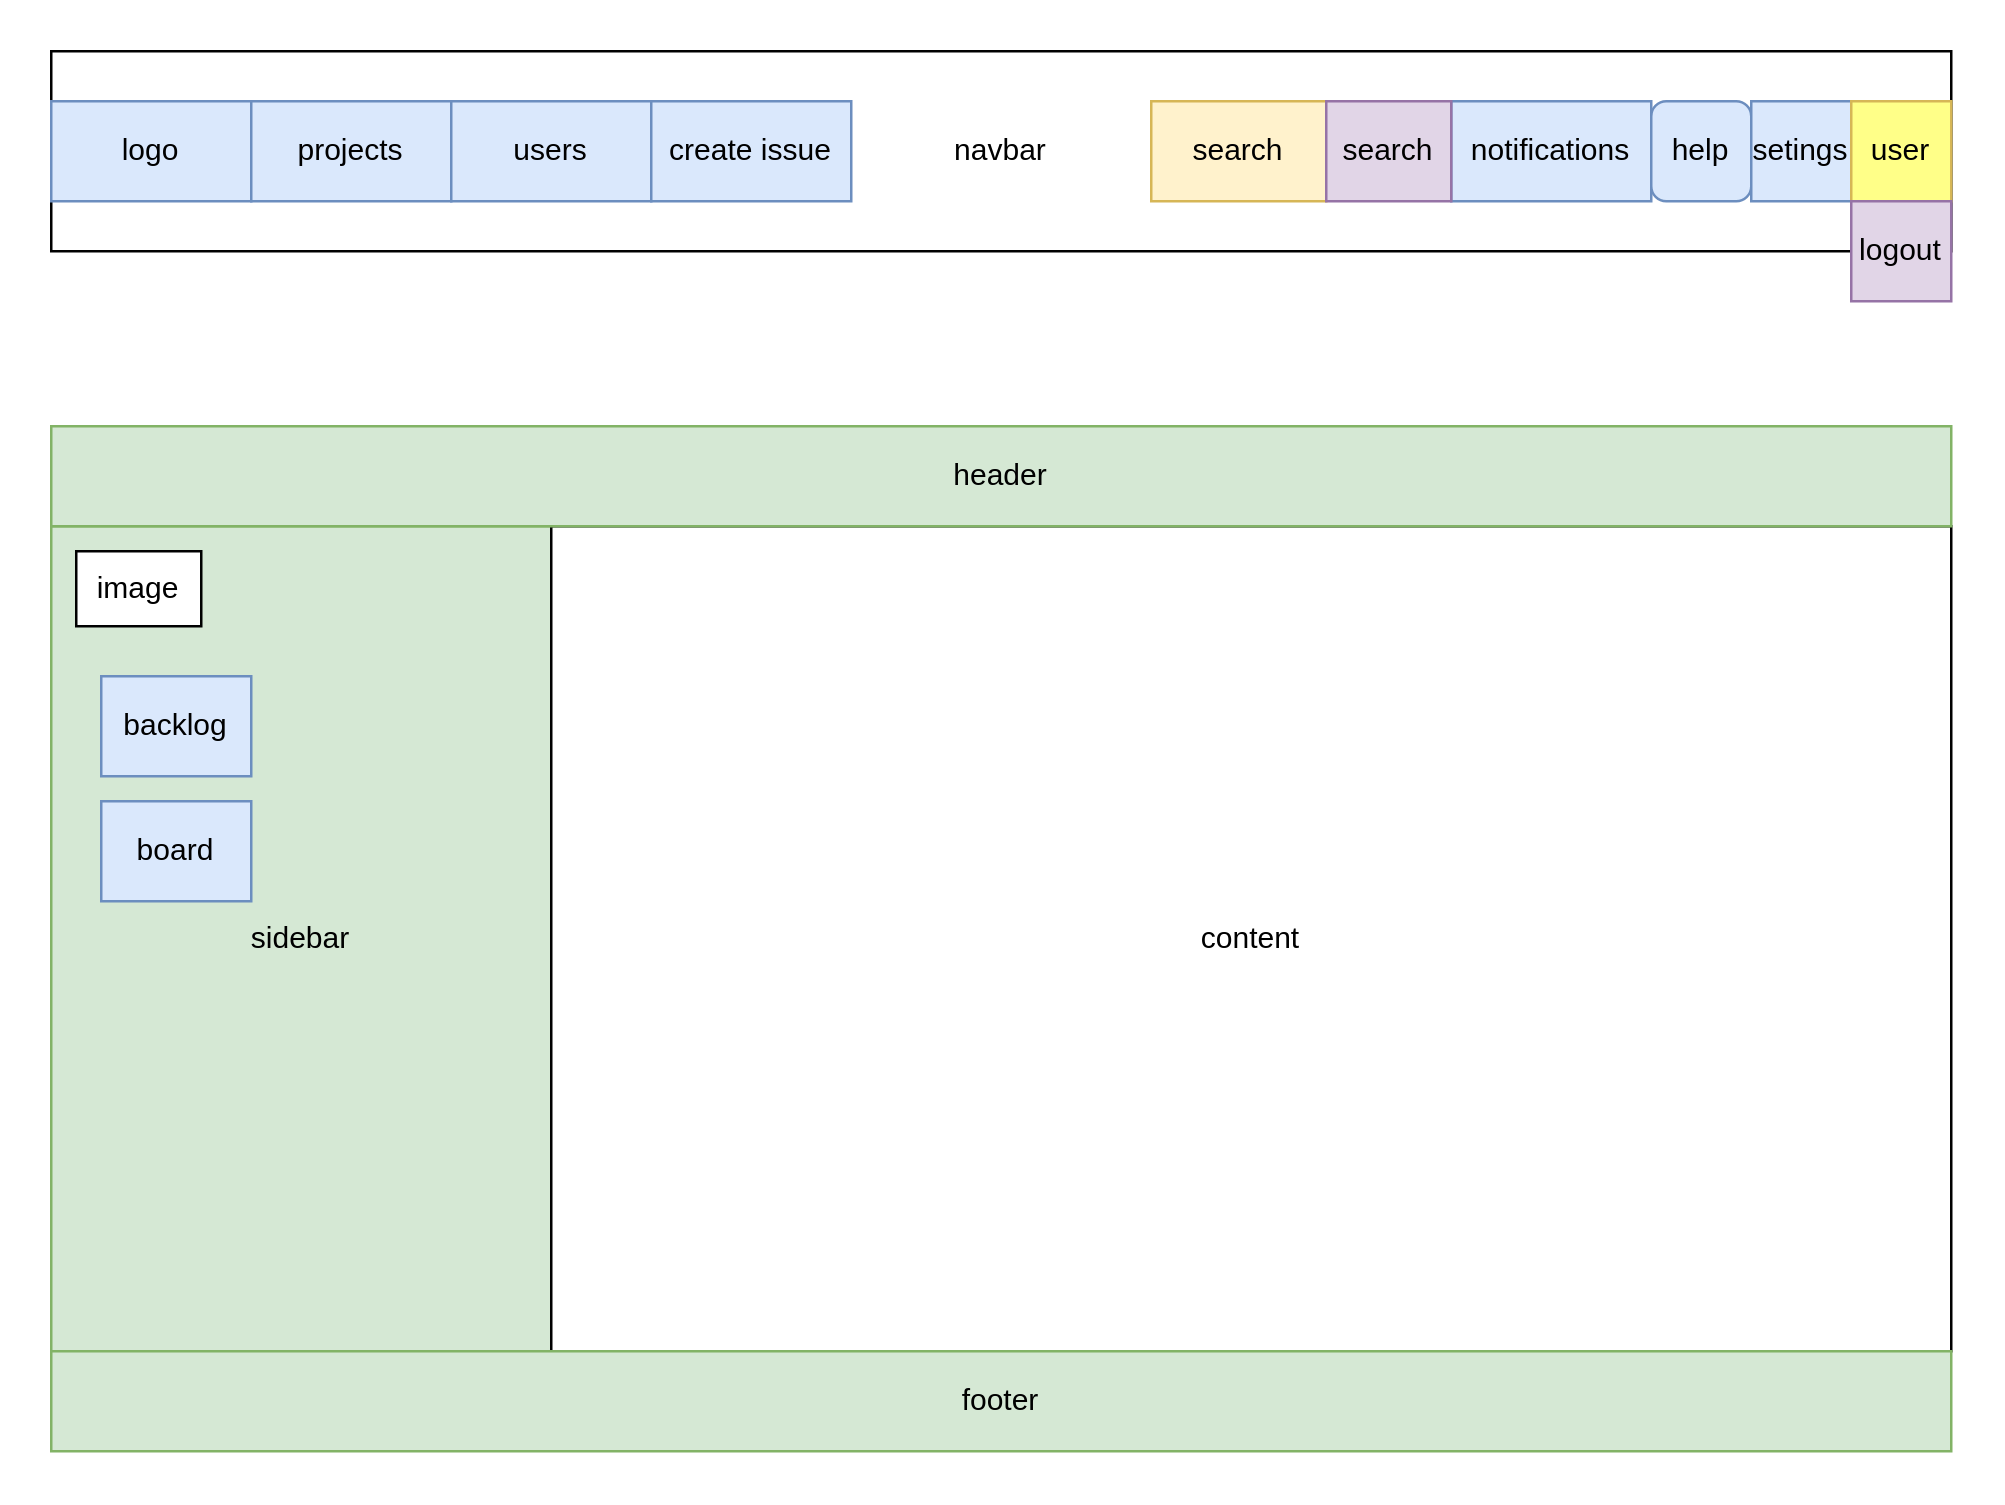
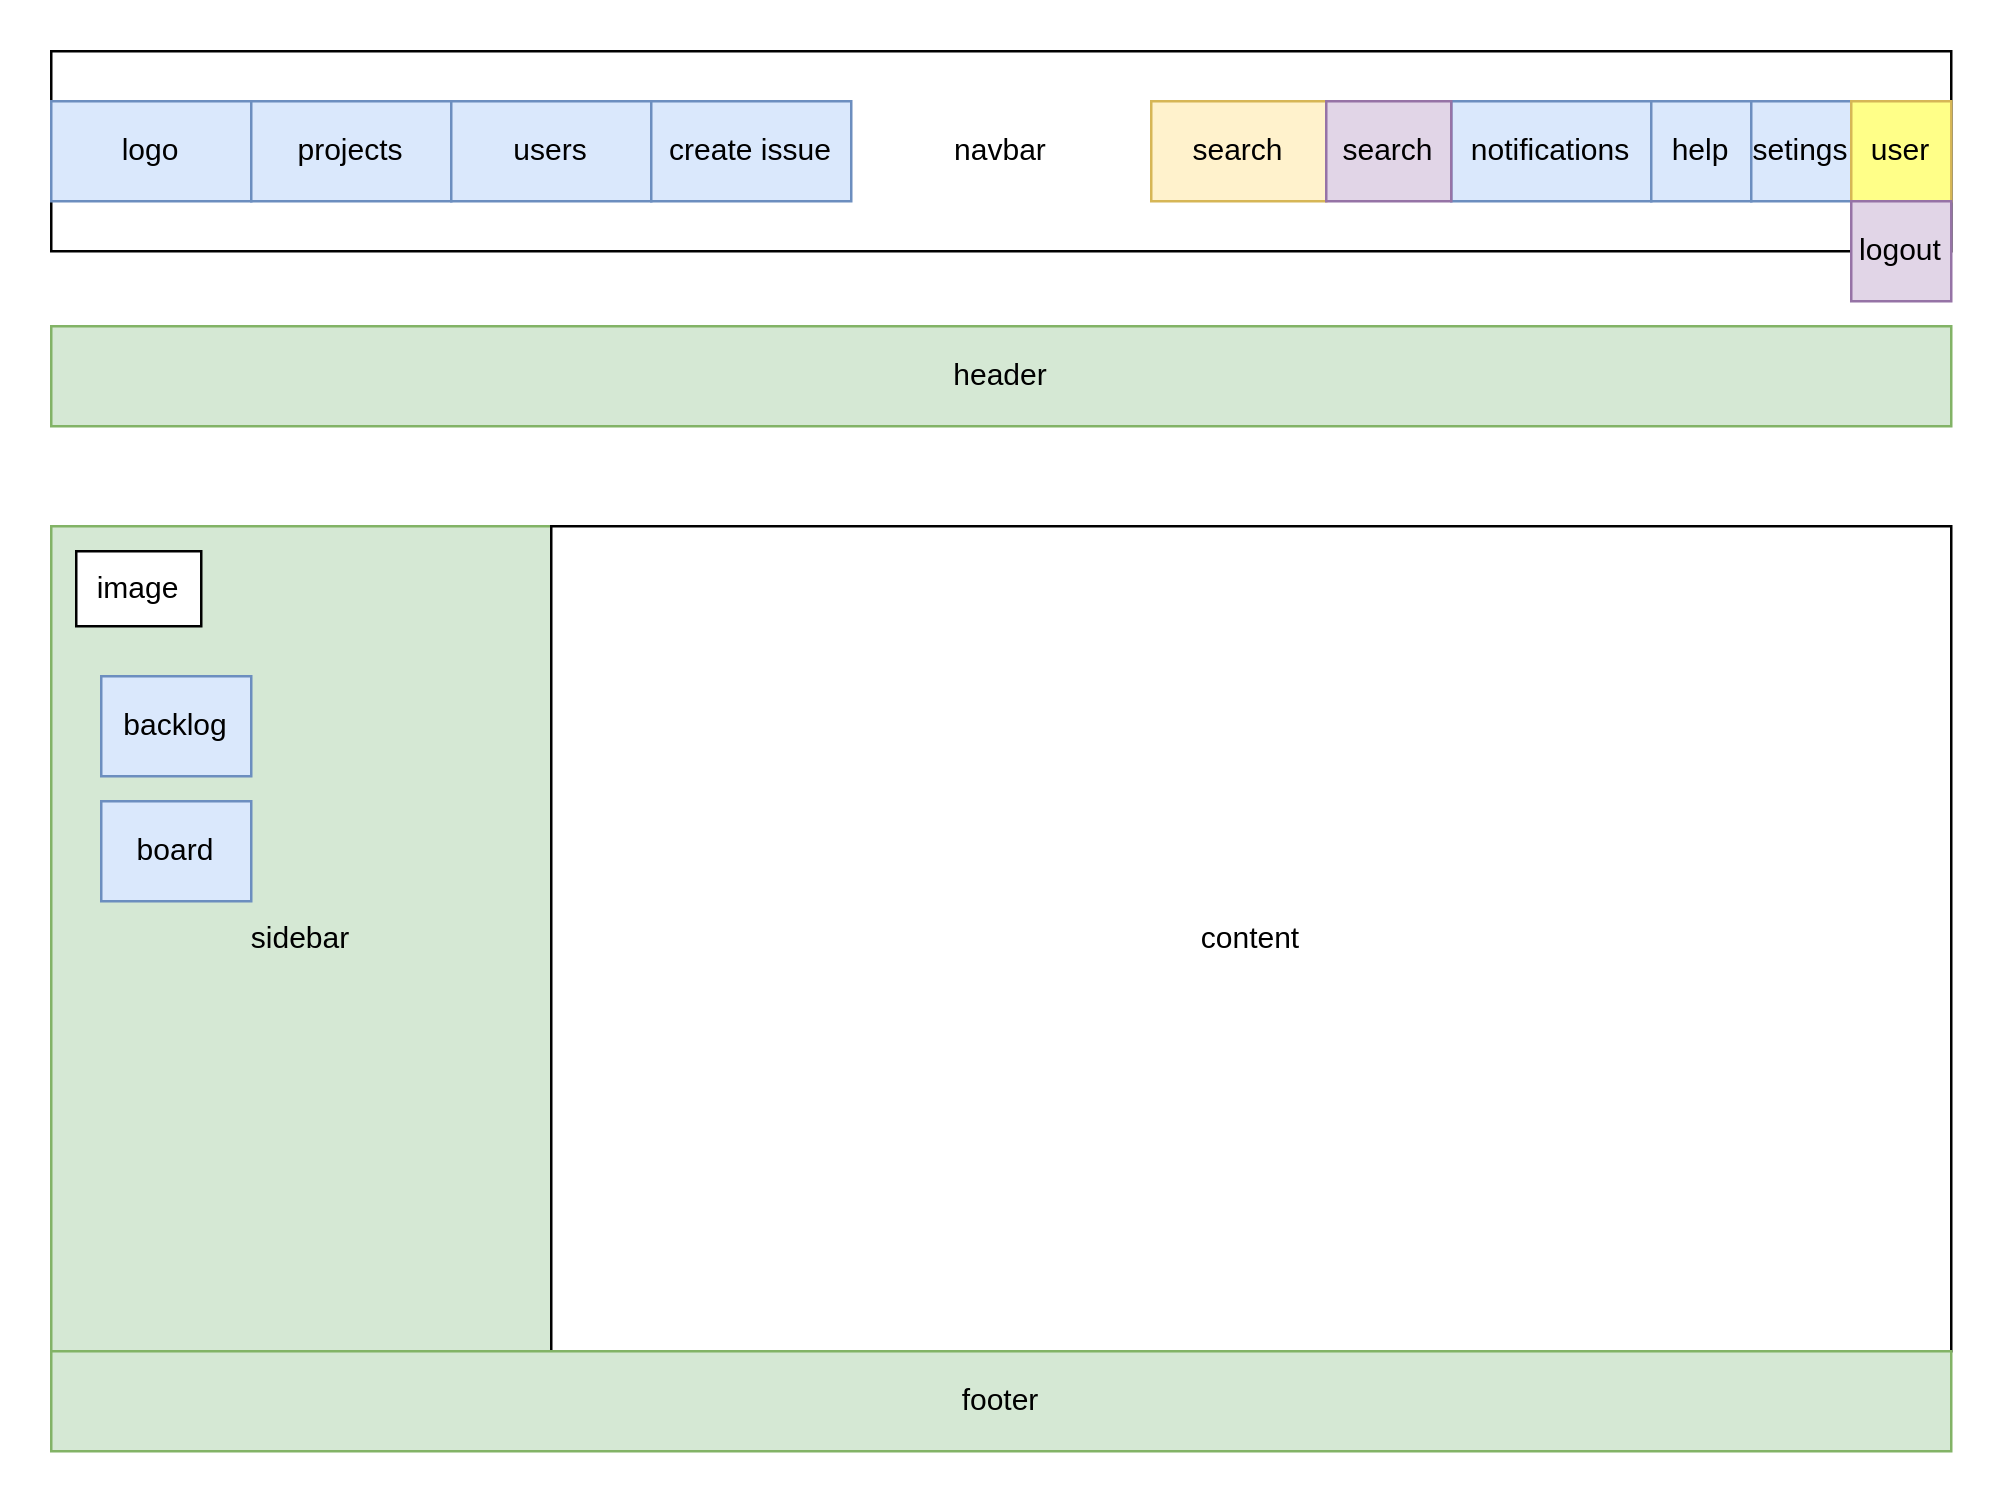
- <mxCell id="5" value="help" style="whiteSpace=wrap;html=1;fillColor=#dae8fc;strokeColor=#6c8ebf;rounded=1;" vertex="1" parent="1"><mxGeometry x="660" y="40" width="40" height="40" as="geometry" /></mxCell>
+ <mxCell id="5" value="help" style="rounded=0;whiteSpace=wrap;html=1;fillColor=#dae8fc;strokeColor=#6c8ebf;" vertex="1" parent="1"><mxGeometry x="660" y="40" width="40" height="40" as="geometry" /></mxCell>
- <mxCell id="19" value="header" style="rounded=0;whiteSpace=wrap;html=1;fillColor=#d5e8d4;strokeColor=#82b366;" vertex="1" parent="1"><mxGeometry x="20" y="170" width="760" height="40" as="geometry" /></mxCell>
+ <mxCell id="19" value="header" style="rounded=0;whiteSpace=wrap;html=1;fillColor=#d5e8d4;strokeColor=#82b366;" vertex="1" parent="1"><mxGeometry x="20" y="130" width="760" height="40" as="geometry" /></mxCell>
